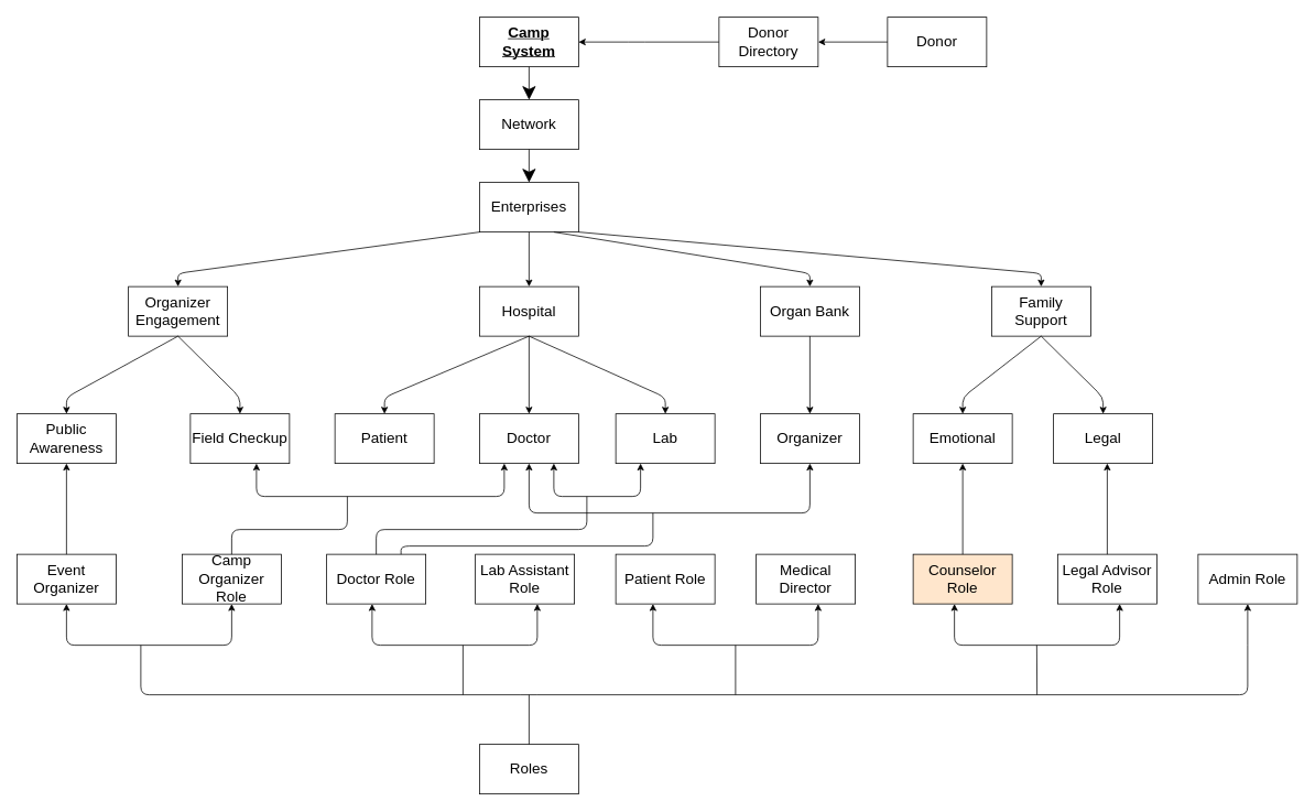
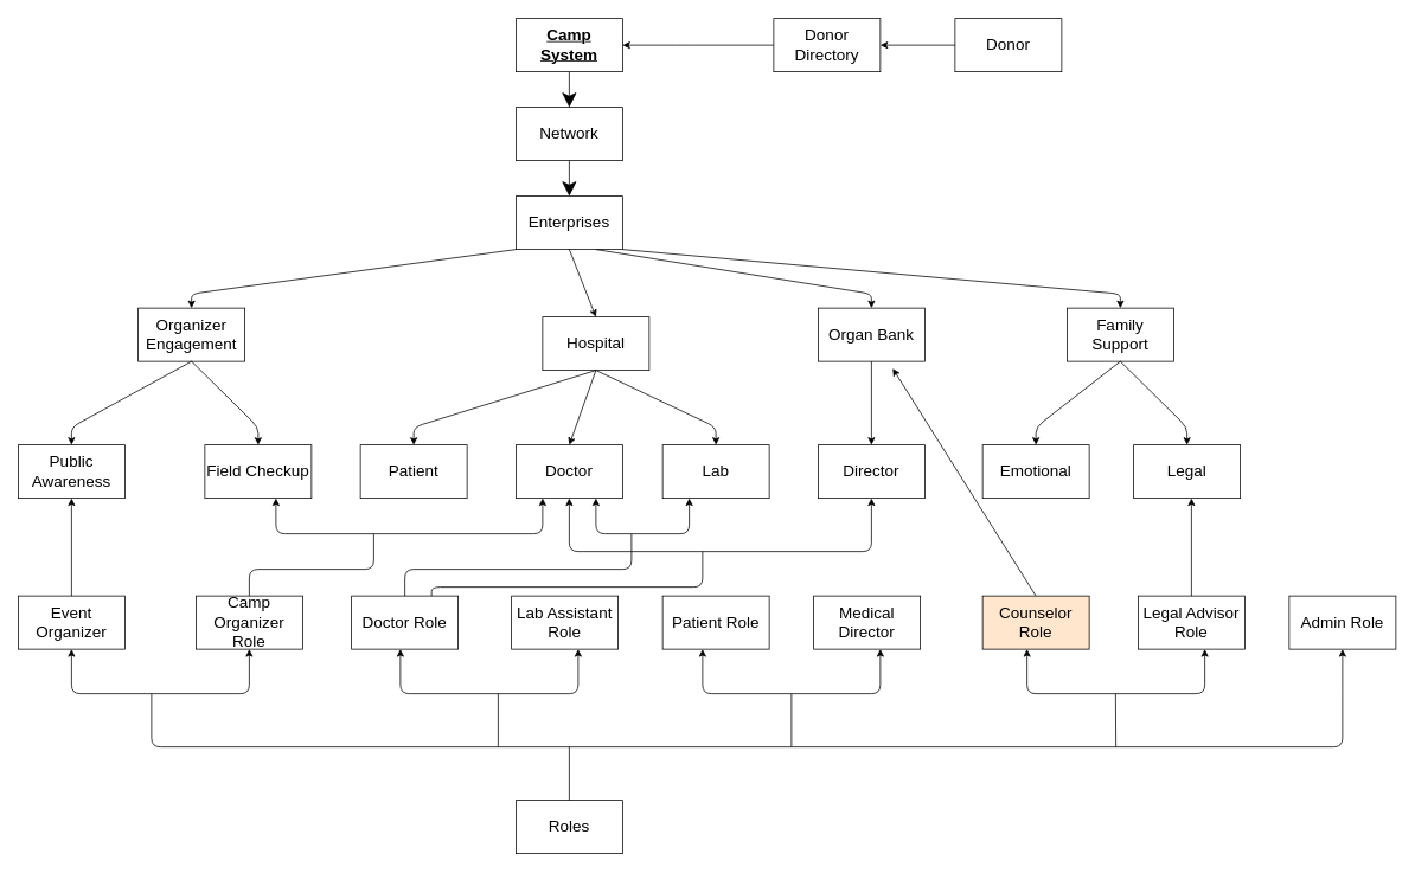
- <mxCell id="10" value="&lt;font style=&quot;font-size: 18px&quot;&gt;Hospital&lt;/font&gt;" style="rounded=0;whiteSpace=wrap;html=1;hachureGap=4;pointerEvents=0;" vertex="1" parent="1"><mxGeometry x="580" y="346" width="120" height="60" as="geometry" /></mxCell>
+ <mxCell id="10" value="&lt;font style=&quot;font-size: 18px&quot;&gt;Hospital&lt;/font&gt;" style="rounded=0;whiteSpace=wrap;html=1;hachureGap=4;pointerEvents=0;" vertex="1" parent="1"><mxGeometry x="610" y="356" width="120" height="60" as="geometry" /></mxCell>
- <mxCell id="19" value="&lt;font style=&quot;font-size: 18px&quot;&gt;Organizer&lt;/font&gt;" style="rounded=0;whiteSpace=wrap;html=1;hachureGap=4;pointerEvents=0;" vertex="1" parent="1"><mxGeometry x="920" y="500" width="120" height="60" as="geometry" /></mxCell>
+ <mxCell id="19" value="&lt;font style=&quot;font-size: 18px&quot;&gt;Director&lt;/font&gt;" style="rounded=0;whiteSpace=wrap;html=1;hachureGap=4;pointerEvents=0;" vertex="1" parent="1"><mxGeometry x="920" y="500" width="120" height="60" as="geometry" /></mxCell>
- <mxCell id="50" value="" style="endArrow=classic;html=1;sourcePerimeterSpacing=8;targetPerimeterSpacing=8;entryX=0.5;entryY=1;entryDx=0;entryDy=0;exitX=0.5;exitY=0;exitDx=0;exitDy=0;" edge="1" parent="1" source="38" target="22"><mxGeometry width="50" height="50" relative="1" as="geometry"><mxPoint x="1060" y="800" as="sourcePoint" /><mxPoint x="1110" y="750" as="targetPoint" /></mxGeometry></mxCell>
+ <mxCell id="50" value="" style="endArrow=classic;html=1;sourcePerimeterSpacing=8;targetPerimeterSpacing=8;exitX=0.5;exitY=0;exitDx=0;exitDy=0;" edge="1" parent="1" source="38" target="11"><mxGeometry width="50" height="50" relative="1" as="geometry"><mxPoint x="1060" y="800" as="sourcePoint" /><mxPoint x="1110" y="750" as="targetPoint" /></mxGeometry></mxCell>
